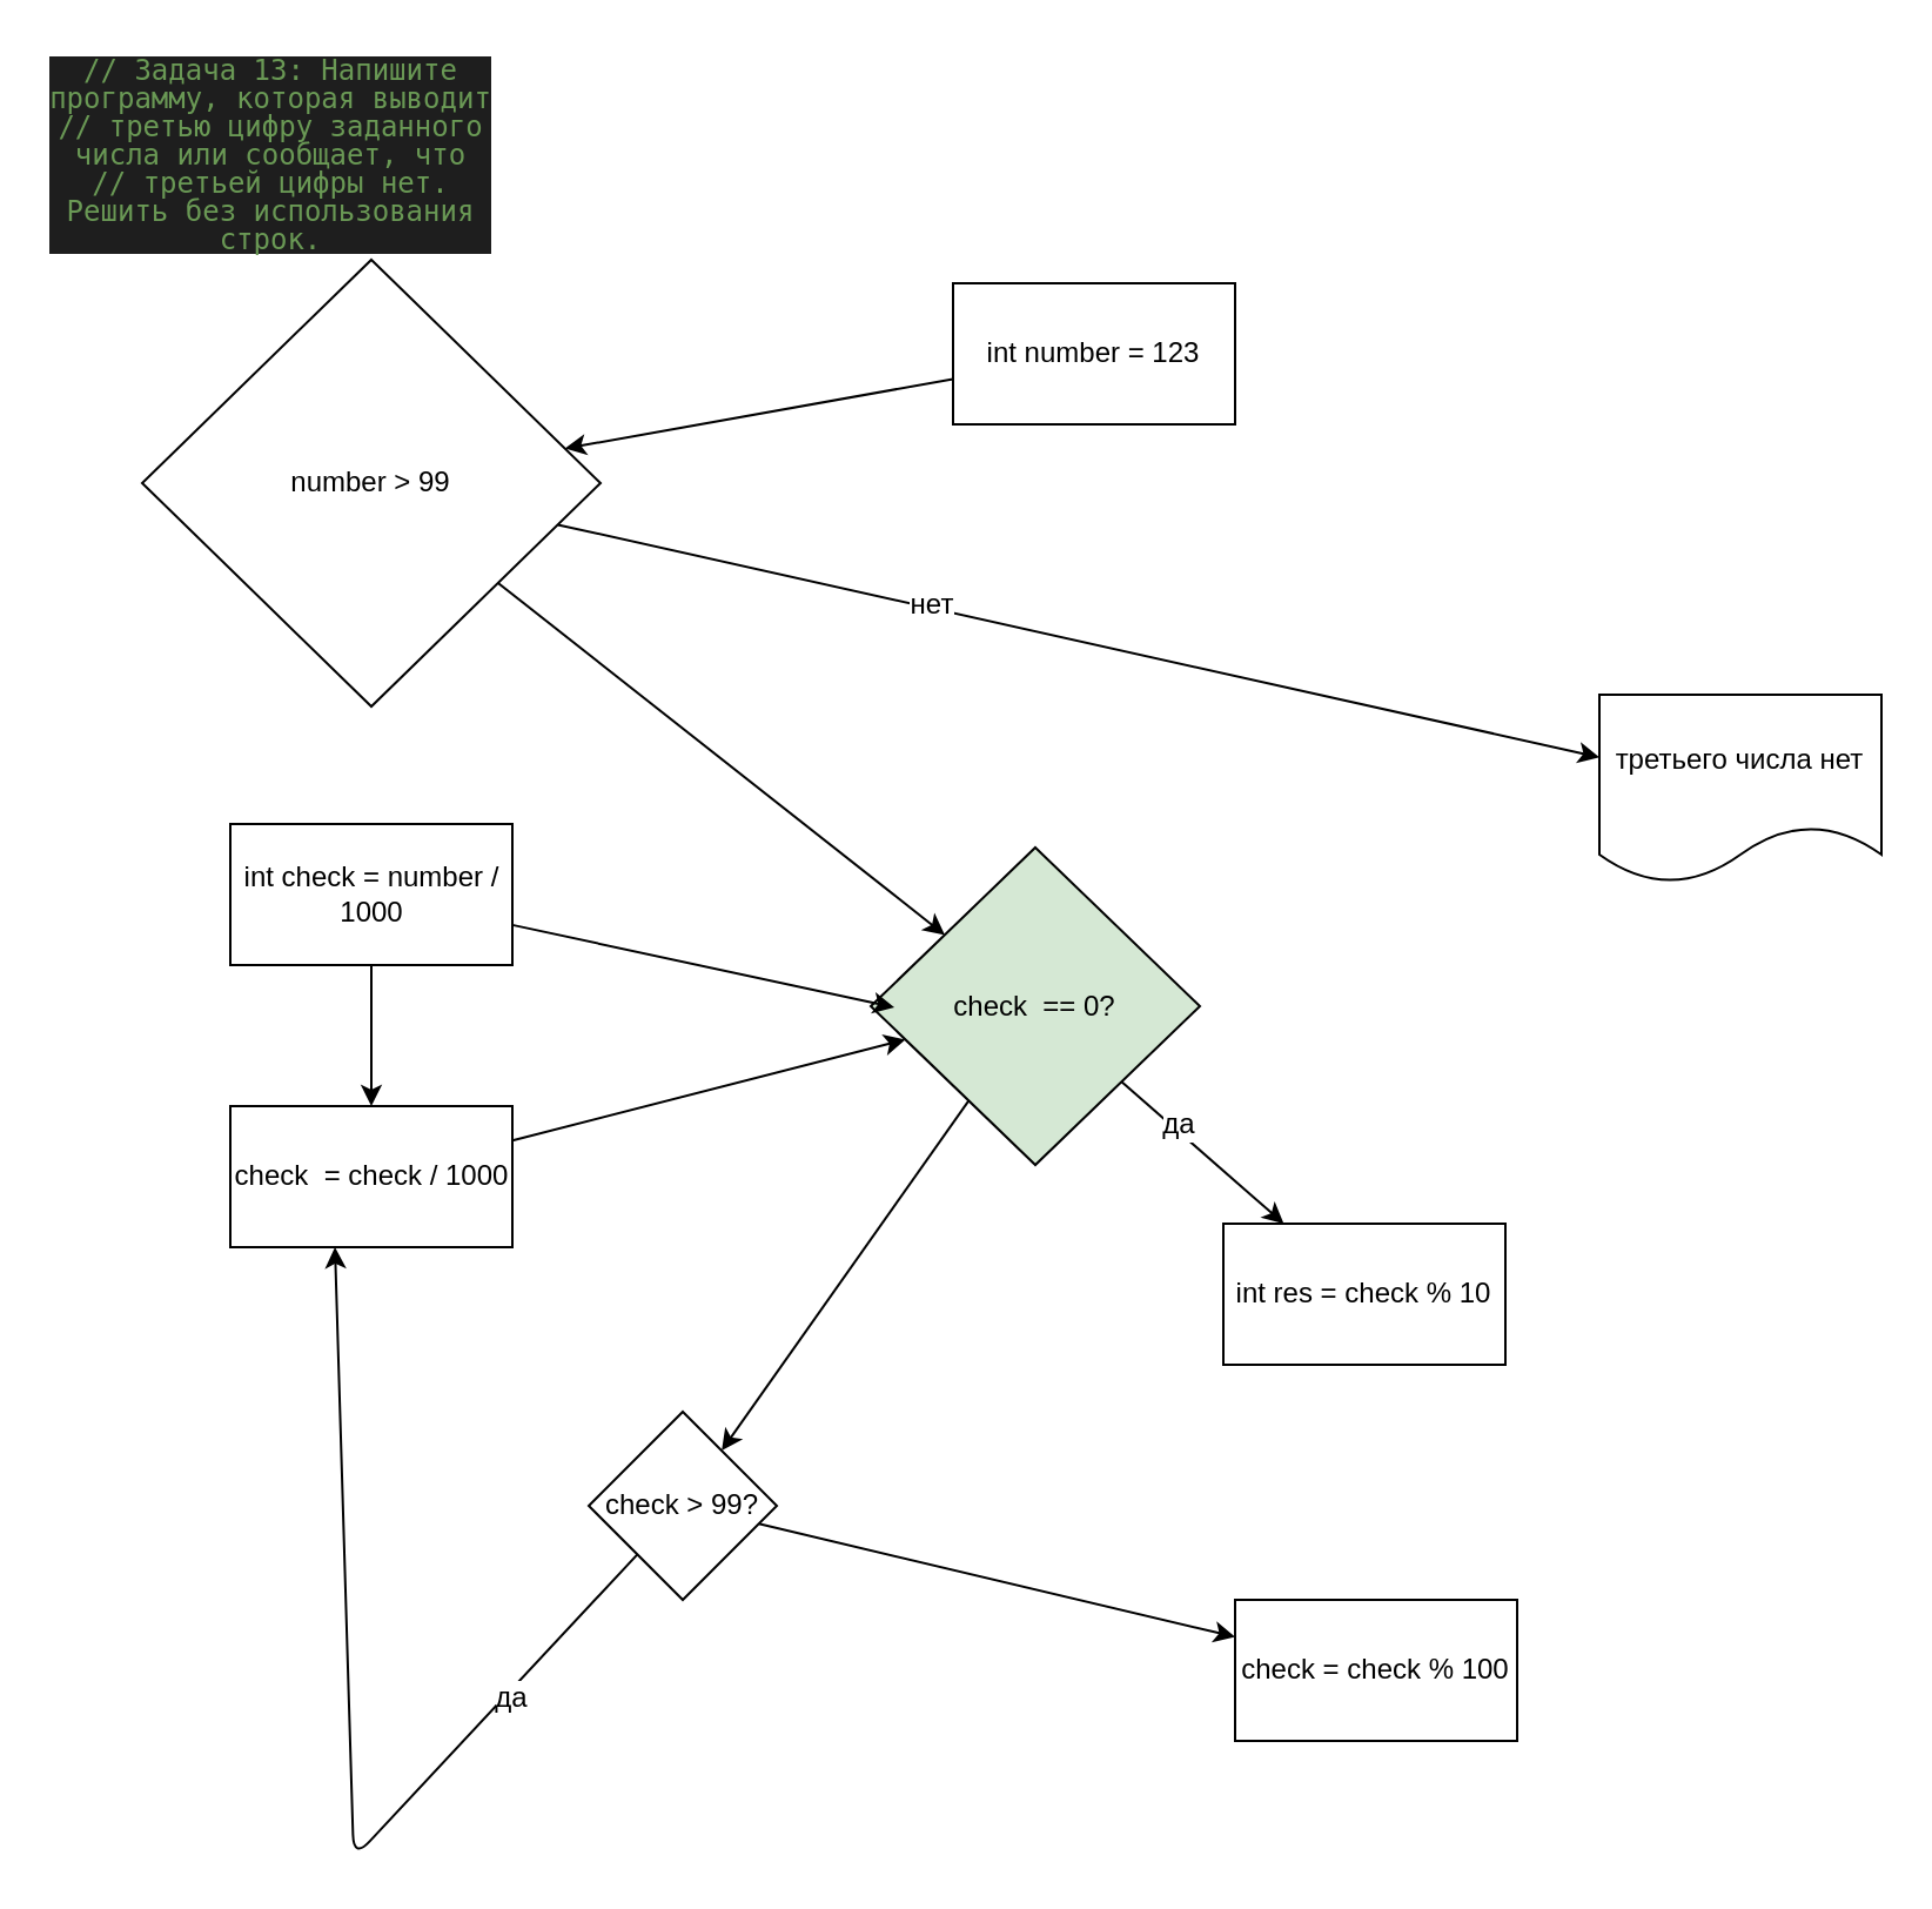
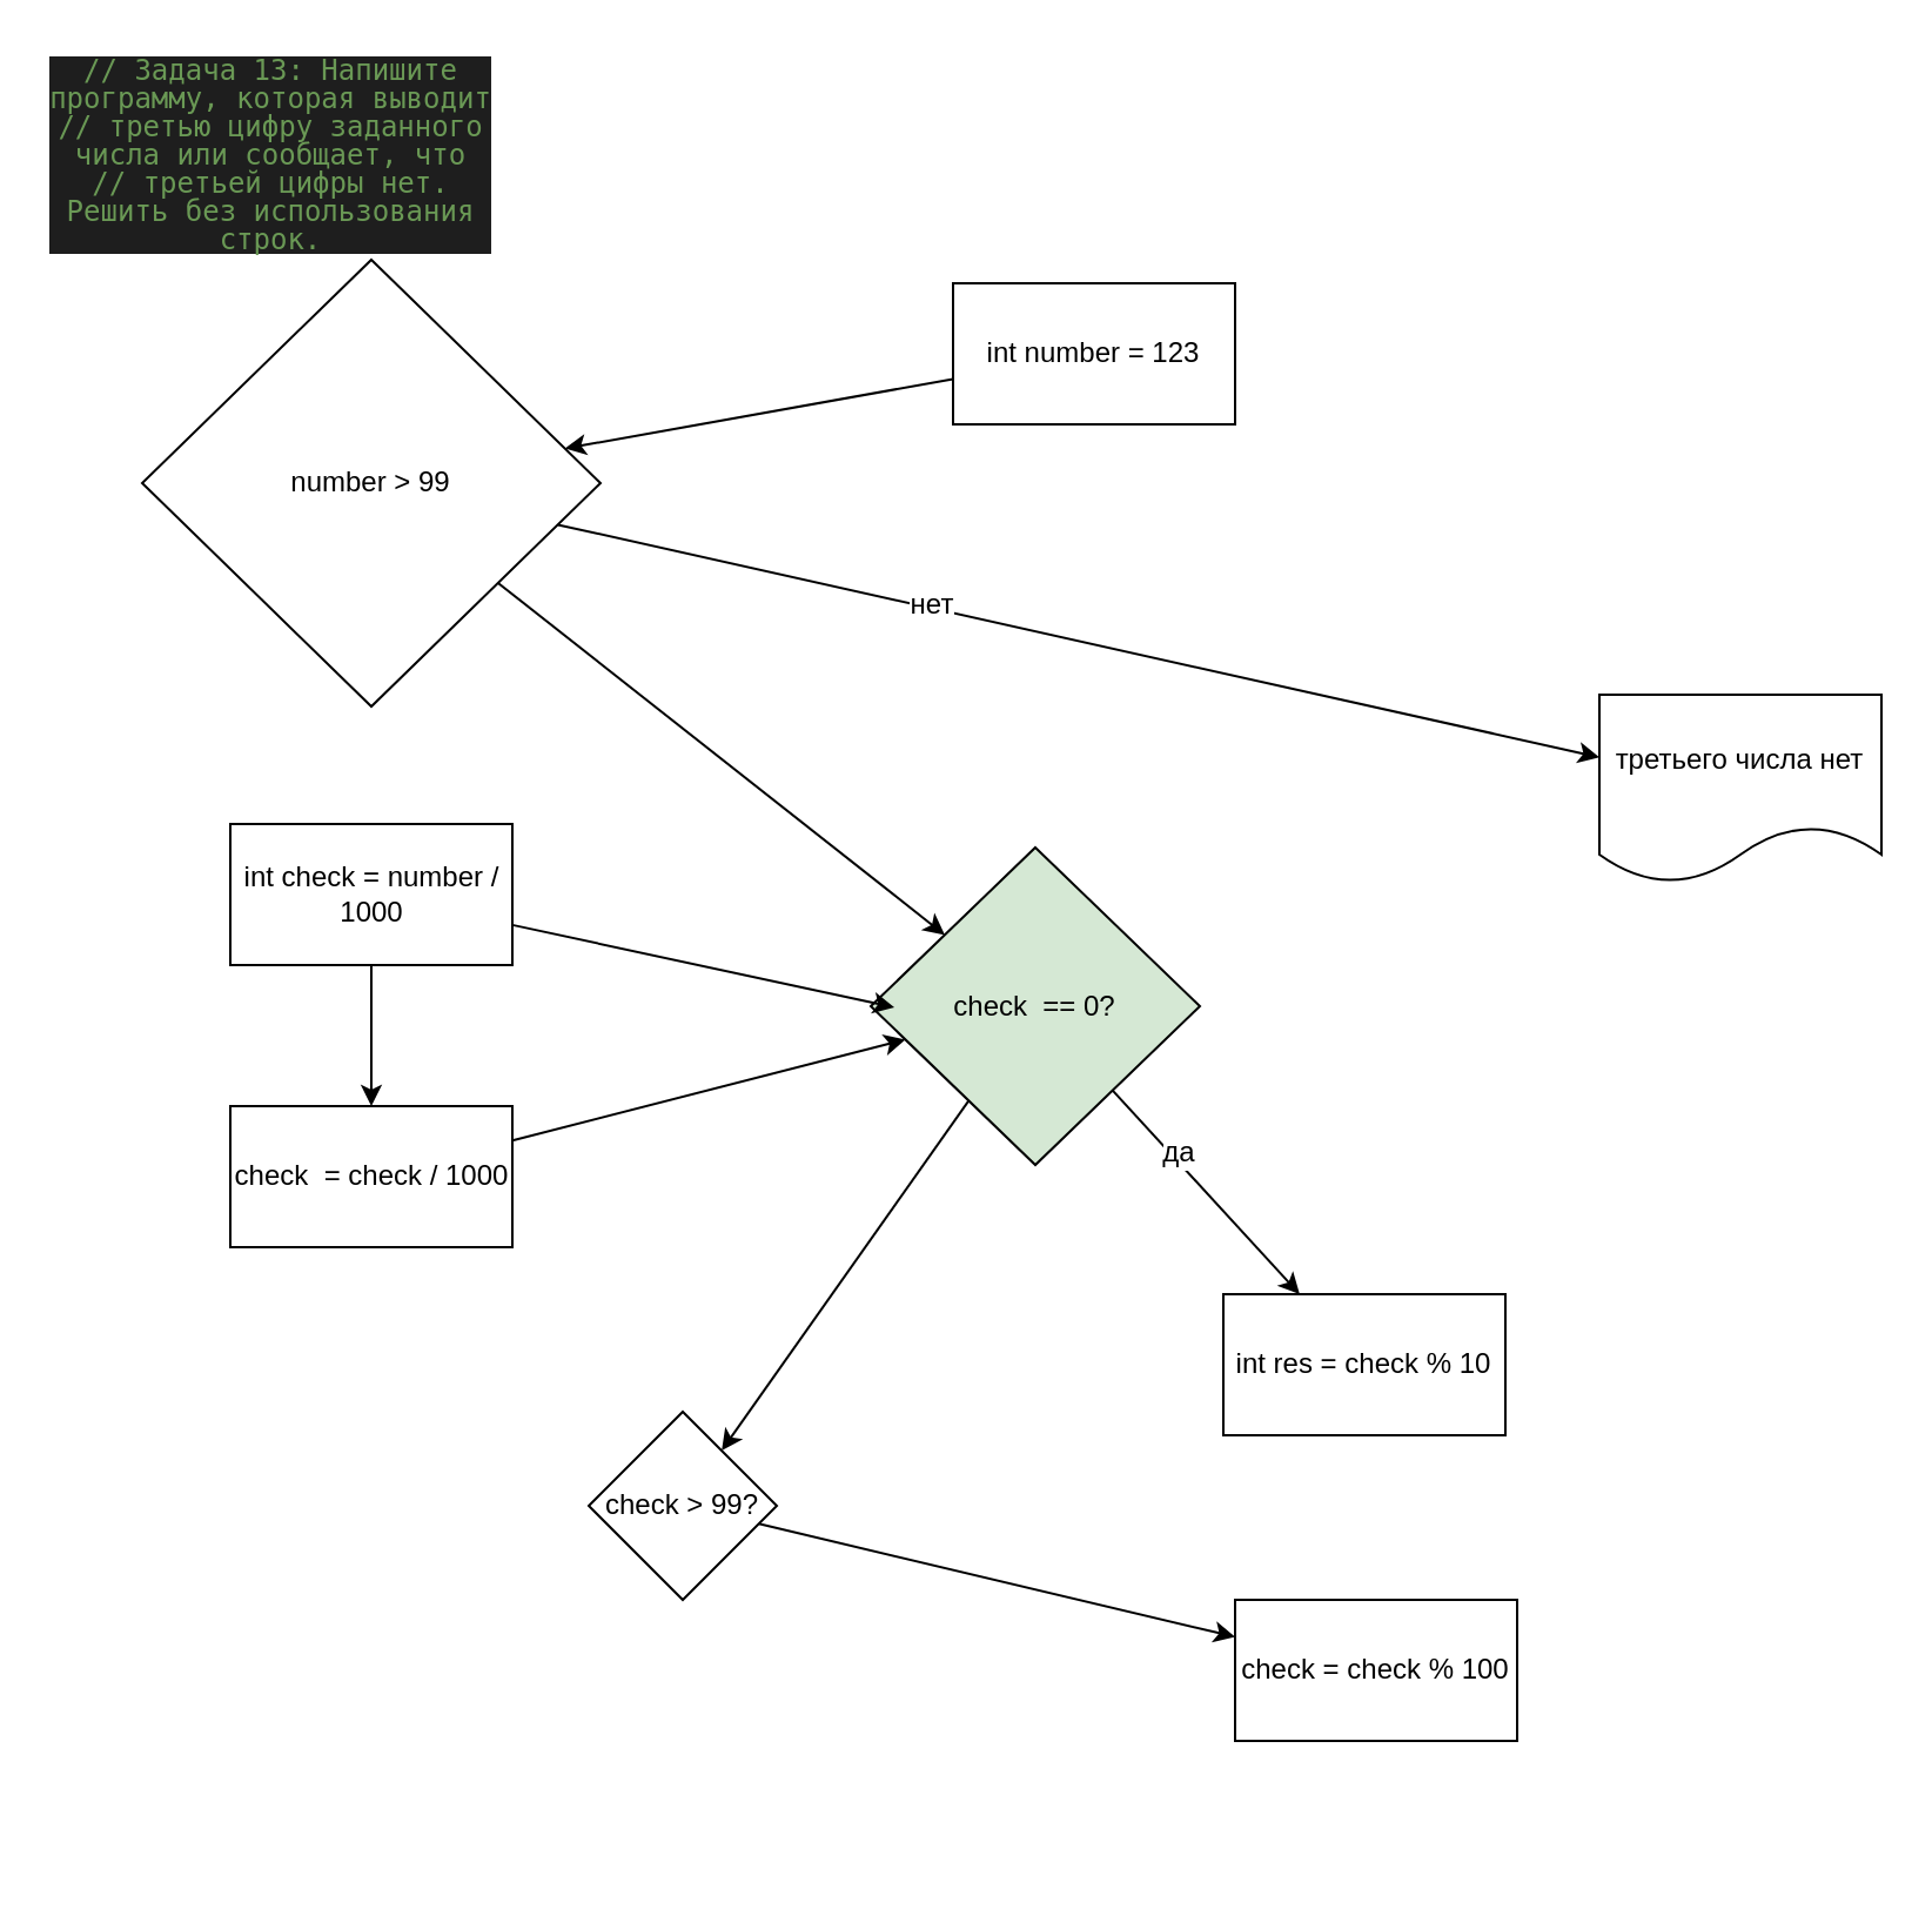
- <mxCell id="15" value="int res = check % 10" style="whiteSpace=wrap;html=1;" vertex="1" parent="1"><mxGeometry x="520" y="520" width="120" height="60" as="geometry" /></mxCell>
+ <mxCell id="15" value="int res = check % 10" style="whiteSpace=wrap;html=1;" vertex="1" parent="1"><mxGeometry x="520" y="550" width="120" height="60" as="geometry" /></mxCell>
- <mxCell id="19" style="edgeStyle=none;html=1;fontSize=12;entryX=0.371;entryY=1;entryDx=0;entryDy=0;entryPerimeter=0;" edge="1" parent="1" source="22" target="24"><mxGeometry relative="1" as="geometry"><mxPoint x="150" y="680" as="targetPoint" /><Array as="points"><mxPoint x="150" y="790" /></Array></mxGeometry></mxCell>
- <mxCell id="20" value="да" style="edgeLabel;html=1;align=center;verticalAlign=middle;resizable=0;points=[];fontSize=12;" vertex="1" connectable="0" parent="19"><mxGeometry x="-0.628" y="2" relative="1" as="geometry"><mxPoint as="offset" /></mxGeometry></mxCell>
